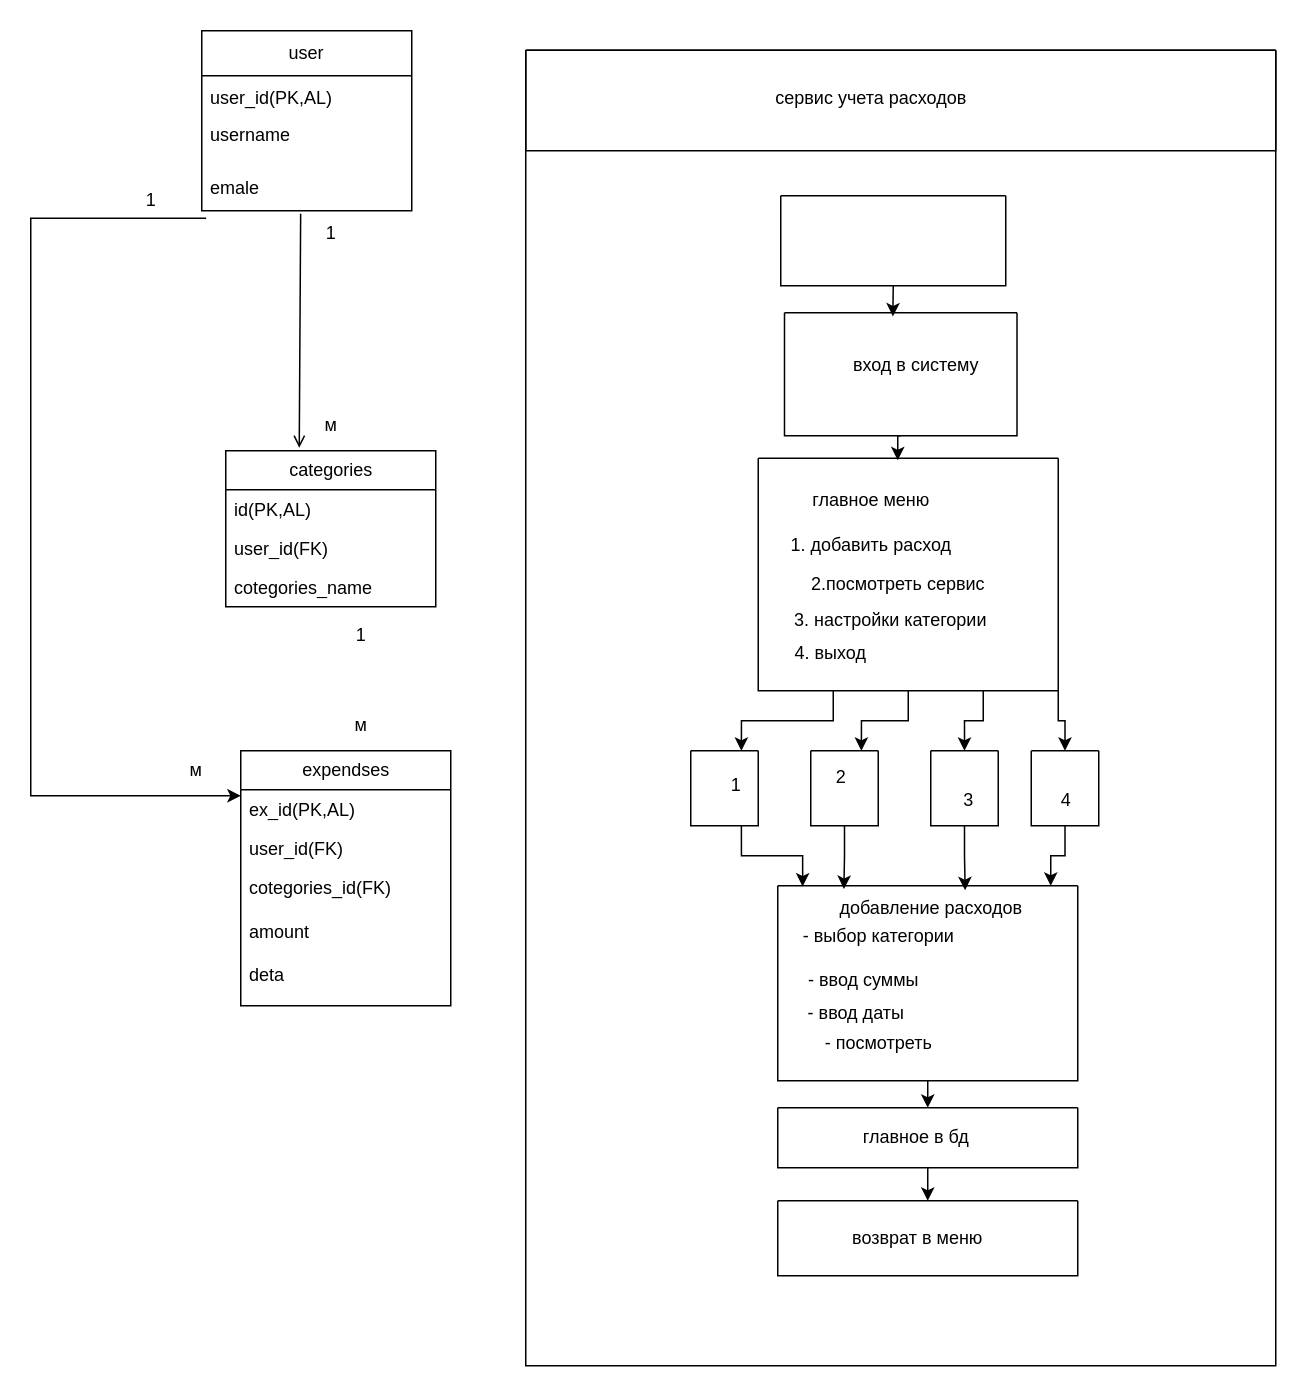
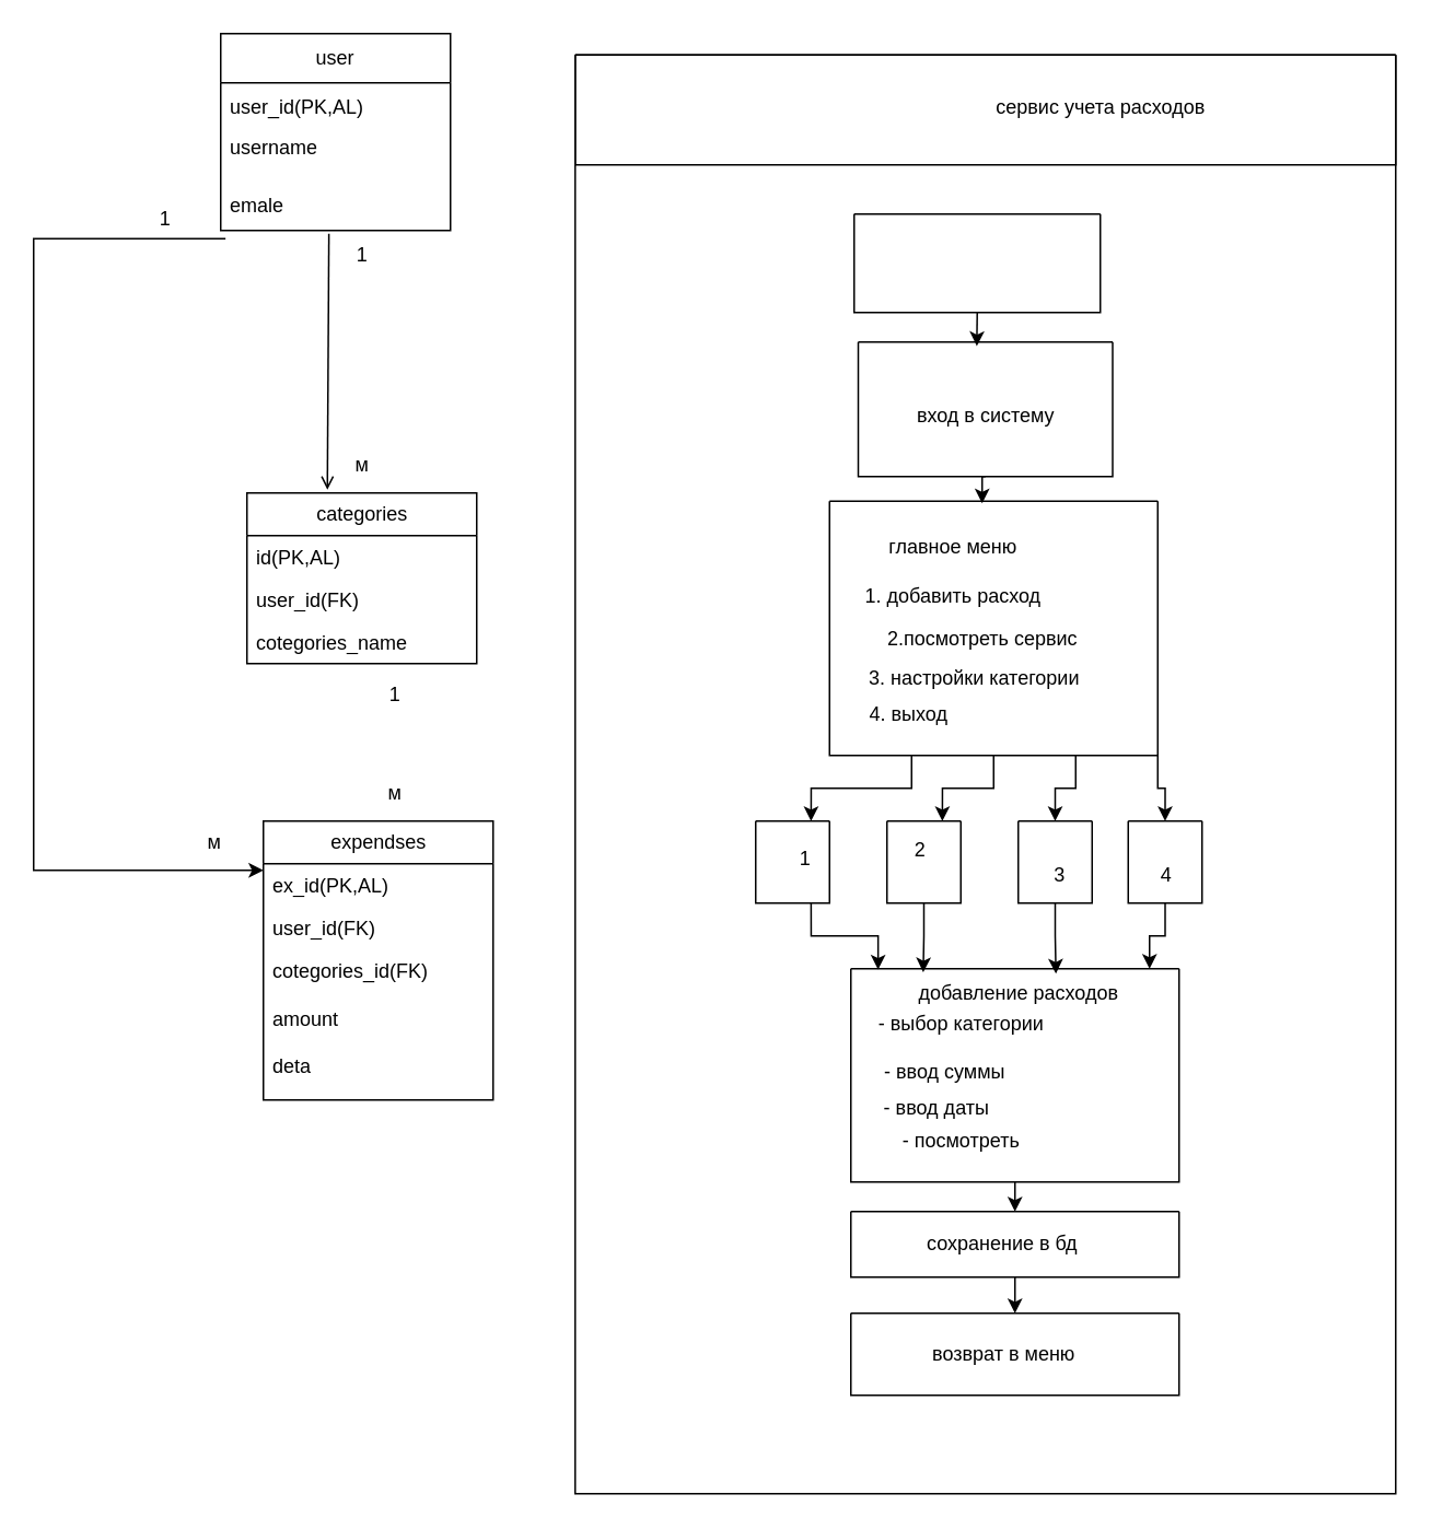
- <mxCell id="23" value="сервис учета расходов" style="text;html=1;align=center;verticalAlign=middle;resizable=0;points=[];autosize=1;strokeColor=none;fillColor=none;" vertex="1" parent="22"><mxGeometry x="155" y="17" width="150" height="30" as="geometry" /></mxCell>
+ <mxCell id="23" value="сервис учета расходов" style="text;html=1;align=center;verticalAlign=middle;resizable=0;points=[];autosize=1;strokeColor=none;fillColor=none;" vertex="1" parent="22"><mxGeometry x="245" y="17" width="150" height="30" as="geometry" /></mxCell>
- <mxCell id="26" value="вход в систему" style="text;html=1;align=center;verticalAlign=middle;resizable=0;points=[];autosize=1;strokeColor=none;fillColor=none;" vertex="1" parent="25"><mxGeometry x="32.5" y="20" width="110" height="30" as="geometry" /></mxCell>
+ <mxCell id="26" value="вход в систему" style="text;html=1;align=center;verticalAlign=middle;resizable=0;points=[];autosize=1;strokeColor=none;fillColor=none;" vertex="1" parent="25"><mxGeometry x="22.5" y="30" width="110" height="30" as="geometry" /></mxCell>
- <mxCell id="54" value="главное в бд" style="text;html=1;align=center;verticalAlign=middle;resizable=0;points=[];autosize=1;strokeColor=none;fillColor=none;" vertex="1" parent="53"><mxGeometry x="32" y="5" width="120" height="30" as="geometry" /></mxCell>
+ <mxCell id="54" value="сохранение в бд" style="text;html=1;align=center;verticalAlign=middle;resizable=0;points=[];autosize=1;strokeColor=none;fillColor=none;" vertex="1" parent="53"><mxGeometry x="32" y="5" width="120" height="30" as="geometry" /></mxCell>
